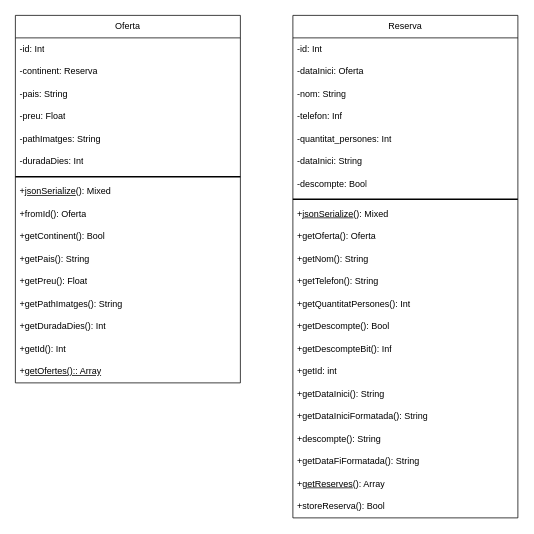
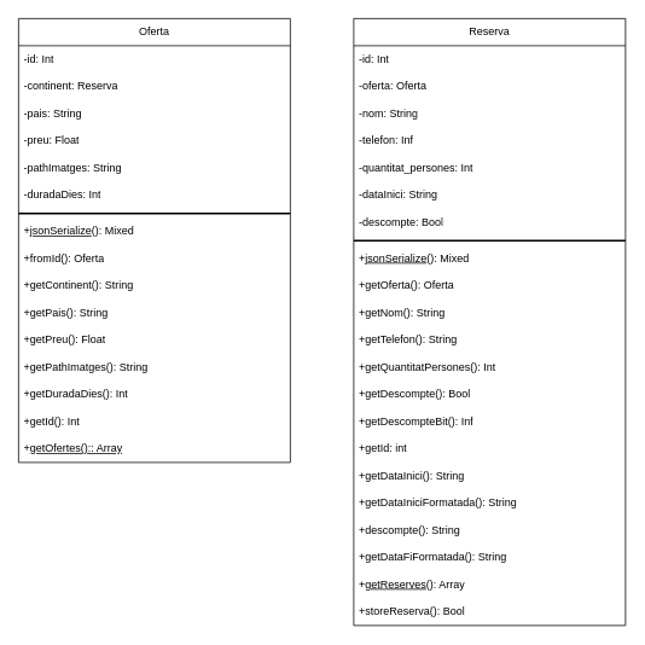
- <mxCell id="21" value="-dataInici: Oferta" style="text;strokeColor=none;fillColor=none;align=left;verticalAlign=middle;spacingLeft=4;spacingRight=4;overflow=hidden;points=[[0,0.5],[1,0.5]];portConstraint=eastwest;rotatable=0;whiteSpace=wrap;html=1;" parent="19" vertex="1"><mxGeometry y="60" width="300" height="30" as="geometry" /></mxCell>
+ <mxCell id="21" value="-oferta: Oferta" style="text;strokeColor=none;fillColor=none;align=left;verticalAlign=middle;spacingLeft=4;spacingRight=4;overflow=hidden;points=[[0,0.5],[1,0.5]];portConstraint=eastwest;rotatable=0;whiteSpace=wrap;html=1;" parent="19" vertex="1"><mxGeometry y="60" width="300" height="30" as="geometry" /></mxCell>
- <mxCell id="12" value="+getContinent(): Bool" style="text;strokeColor=none;fillColor=none;align=left;verticalAlign=middle;spacingLeft=4;spacingRight=4;overflow=hidden;points=[[0,0.5],[1,0.5]];portConstraint=eastwest;rotatable=0;whiteSpace=wrap;html=1;" parent="2" vertex="1"><mxGeometry y="280" width="300" height="30" as="geometry" /></mxCell>
+ <mxCell id="12" value="+getContinent(): String" style="text;strokeColor=none;fillColor=none;align=left;verticalAlign=middle;spacingLeft=4;spacingRight=4;overflow=hidden;points=[[0,0.5],[1,0.5]];portConstraint=eastwest;rotatable=0;whiteSpace=wrap;html=1;" parent="2" vertex="1"><mxGeometry y="280" width="300" height="30" as="geometry" /></mxCell>
